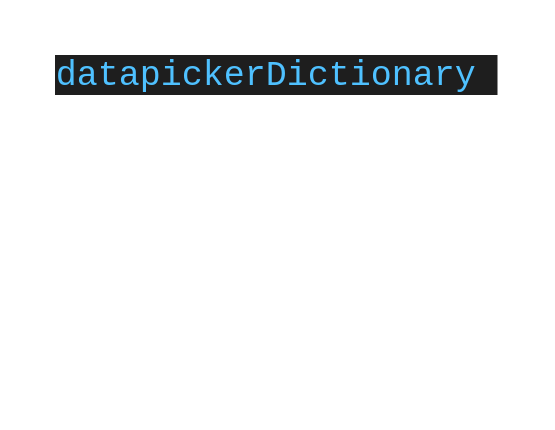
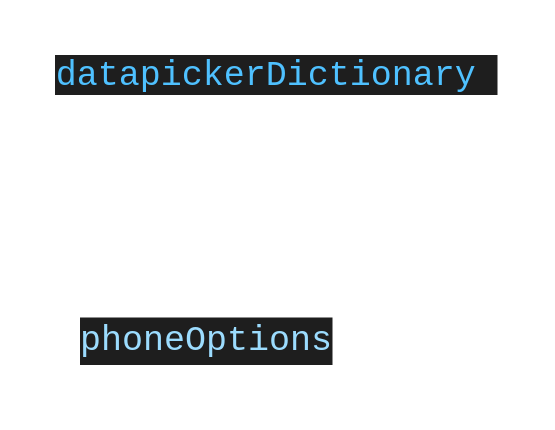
+ <mxCell id="3" value="&lt;div style=&quot;color: rgb(212, 212, 212); background-color: rgb(30, 30, 30); font-family: consolas, &amp;quot;courier new&amp;quot;, monospace; font-weight: normal; font-size: 14px; line-height: 19px;&quot;&gt;&lt;div&gt;&lt;span style=&quot;color: #9cdcfe&quot;&gt;phoneOptions&lt;/span&gt;&lt;/div&gt;&lt;/div&gt;" style="text;whiteSpace=wrap;html=1;" vertex="1" parent="1"><mxGeometry x="30" y="120" width="120" height="30" as="geometry" /></mxCell>
